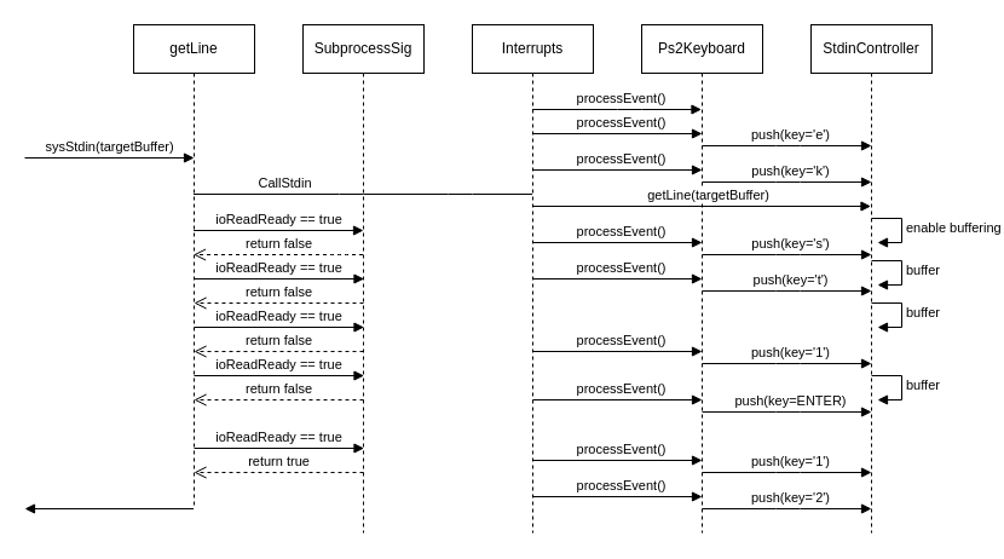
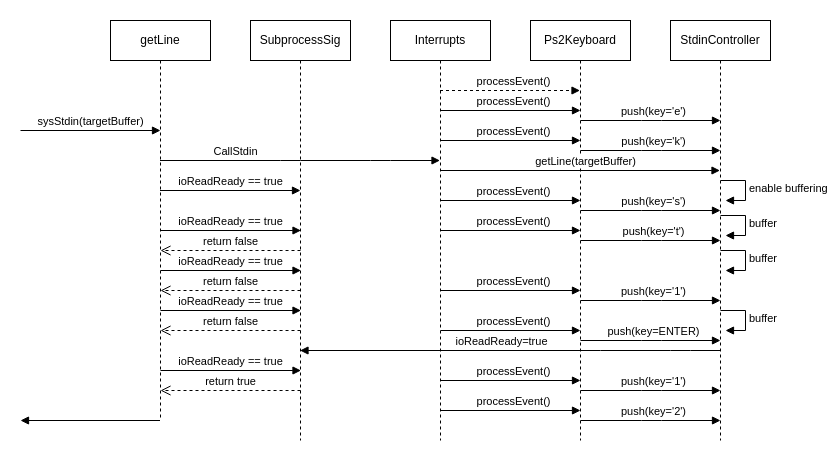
- <mxCell id="7" value="processEvent()" style="html=1;verticalAlign=bottom;endArrow=block;" edge="1" parent="1" source="4" target="6"><mxGeometry x="0.041" relative="1" as="geometry"><mxPoint x="490" y="130" as="sourcePoint" /><mxPoint x="795.5" y="130" as="targetPoint" /><mxPoint as="offset" /><Array as="points"><mxPoint x="520" y="90" /></Array></mxGeometry></mxCell>
+ <mxCell id="7" value="processEvent()" style="html=1;verticalAlign=bottom;endArrow=block;dashed=1;" edge="1" parent="1" source="4" target="6"><mxGeometry x="0.041" relative="1" as="geometry"><mxPoint x="490" y="130" as="sourcePoint" /><mxPoint x="795.5" y="130" as="targetPoint" /><mxPoint as="offset" /><Array as="points"><mxPoint x="520" y="90" /></Array></mxGeometry></mxCell>
- <mxCell id="5" value="CallStdin" style="html=1;verticalAlign=bottom;endArrow=none;" edge="1" target="4" parent="1" source="2"><mxGeometry x="-0.473" relative="1" as="geometry"><mxPoint x="530" y="80" as="sourcePoint" /><mxPoint x="465" y="80" as="targetPoint" /><Array as="points"><mxPoint x="290" y="160" /><mxPoint x="380" y="160" /></Array><mxPoint x="1" as="offset" /></mxGeometry></mxCell>
+ <mxCell id="5" value="CallStdin" style="html=1;verticalAlign=bottom;endArrow=block;" edge="1" target="4" parent="1" source="2"><mxGeometry x="-0.473" relative="1" as="geometry"><mxPoint x="530" y="80" as="sourcePoint" /><mxPoint x="465" y="80" as="targetPoint" /><Array as="points"><mxPoint x="290" y="160" /><mxPoint x="380" y="160" /></Array><mxPoint x="1" as="offset" /></mxGeometry></mxCell>
- <mxCell id="32" value="return false" style="html=1;verticalAlign=bottom;endArrow=open;dashed=1;endSize=8;" edge="1" source="3" parent="1" target="2"><mxGeometry relative="1" as="geometry"><mxPoint x="260" y="247" as="targetPoint" /><mxPoint x="200" y="247" as="sourcePoint" /><Array as="points"><mxPoint x="280" y="210" /></Array></mxGeometry></mxCell>
+ <mxCell id="23" value="ioReadReady=true" style="html=1;verticalAlign=bottom;endArrow=block;" edge="1" parent="1" source="8" target="3"><mxGeometry x="0.041" relative="1" as="geometry"><mxPoint x="590" y="370" as="sourcePoint" /><mxPoint x="730" y="370" as="targetPoint" /><mxPoint as="offset" /><Array as="points"><mxPoint x="680" y="350" /><mxPoint x="590" y="350" /></Array></mxGeometry></mxCell>
